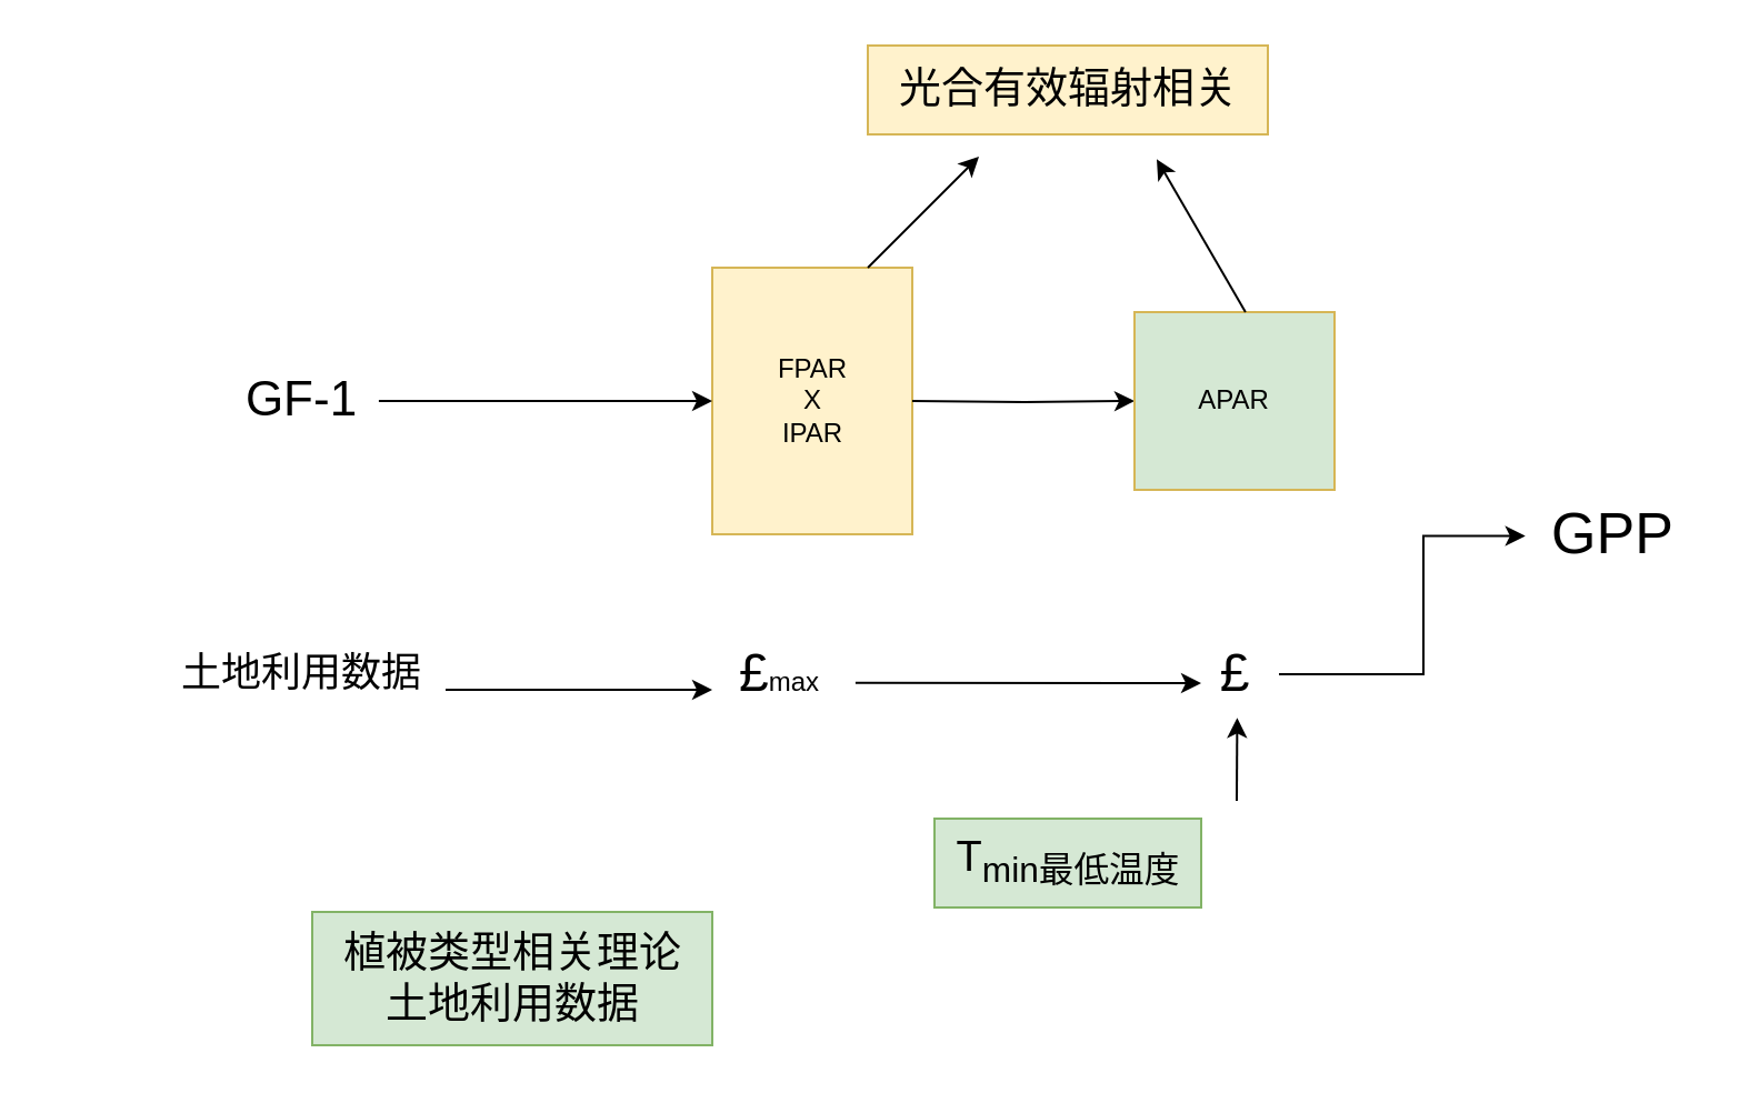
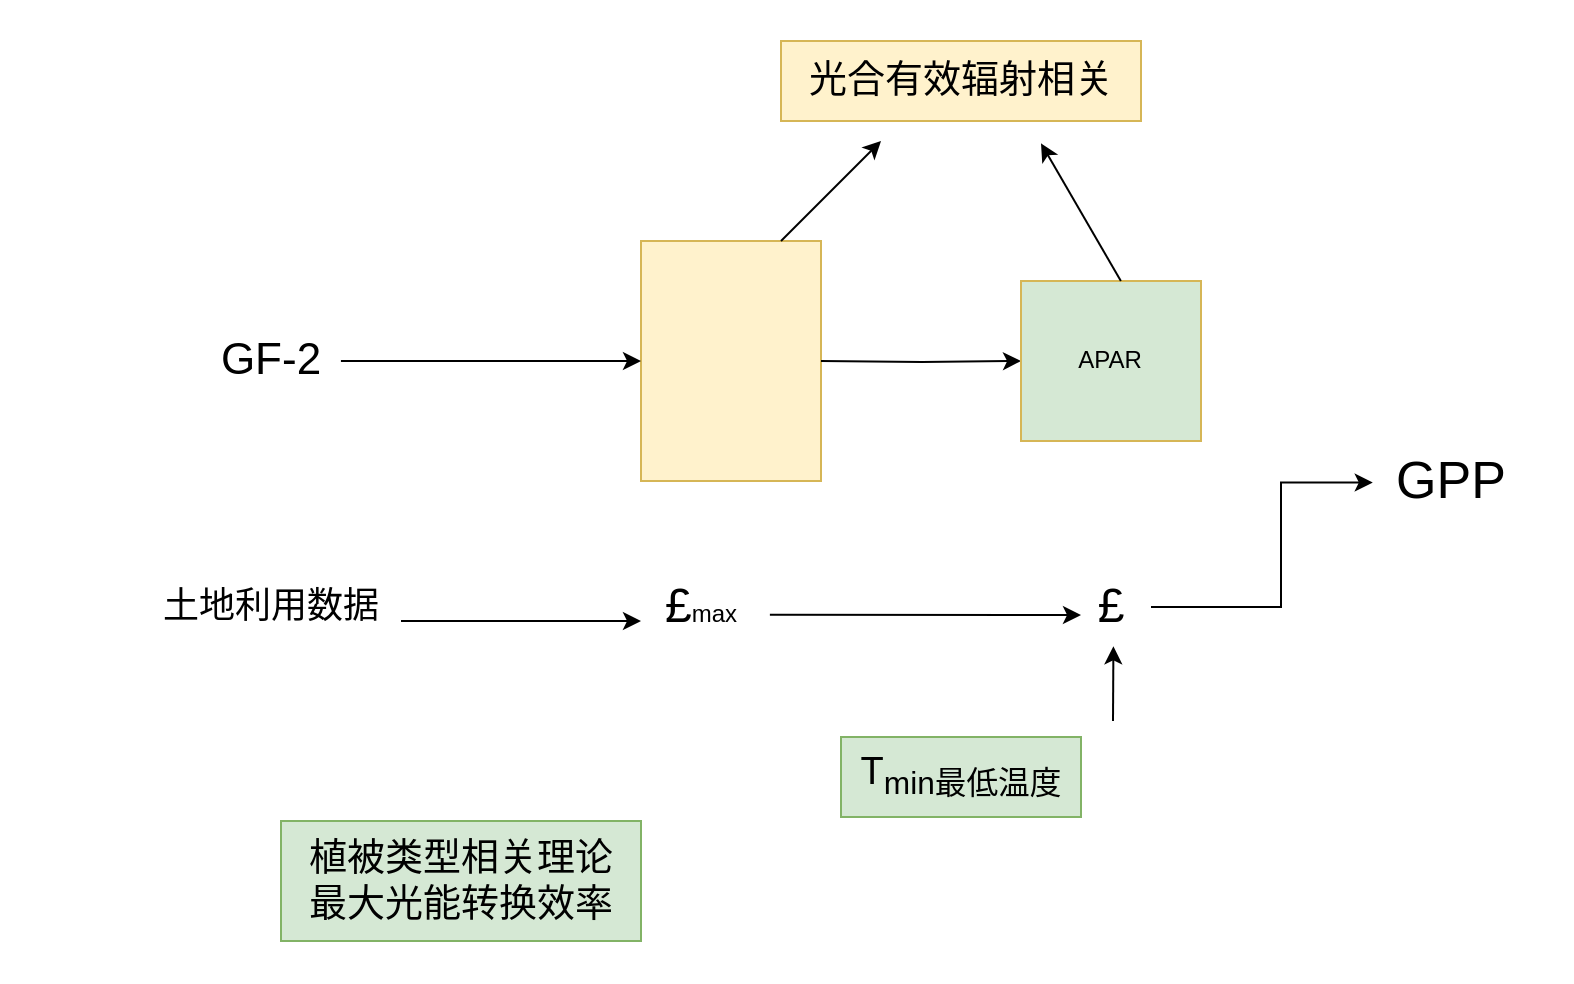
- <mxCell id="2" value="&lt;blockquote style=&quot;font-size: 22px;&quot;&gt;&lt;blockquote&gt;&lt;font style=&quot;font-size: 22px;&quot;&gt;GF-1&lt;/font&gt;&lt;/blockquote&gt;&lt;/blockquote&gt;" style="text;html=1;align=center;verticalAlign=middle;resizable=0;points=[];autosize=1;strokeColor=none;fillColor=none;" vertex="1" parent="1"><mxGeometry x="20" y="140" width="230" height="80" as="geometry" /></mxCell>
+ <mxCell id="2" value="&lt;blockquote style=&quot;font-size: 22px;&quot;&gt;&lt;blockquote&gt;&lt;font style=&quot;font-size: 22px;&quot;&gt;GF-2&lt;/font&gt;&lt;/blockquote&gt;&lt;/blockquote&gt;" style="text;html=1;align=center;verticalAlign=middle;resizable=0;points=[];autosize=1;strokeColor=none;fillColor=none;" vertex="1" parent="1"><mxGeometry x="20" y="140" width="230" height="80" as="geometry" /></mxCell>
- <mxCell id="5" value="&lt;div&gt;FPAR&lt;/div&gt;&lt;div&gt;X&lt;/div&gt;&lt;div&gt;IPAR&lt;br&gt;&lt;/div&gt;" style="text;html=1;align=center;verticalAlign=middle;resizable=0;points=[];autosize=1;strokeColor=none;fillColor=none;" vertex="1" parent="1"><mxGeometry x="340" y="150" width="50" height="60" as="geometry" /></mxCell>
- <mxCell id="14" value="&lt;div&gt;&lt;font style=&quot;font-size: 19px;&quot;&gt;植被类型相关理论&lt;/font&gt;&lt;/div&gt;&lt;div&gt;&lt;font style=&quot;font-size: 19px;&quot;&gt;土地利用数据&lt;/font&gt;&lt;/div&gt;" style="text;html=1;align=center;verticalAlign=middle;resizable=0;points=[];autosize=1;fillColor=#d5e8d4;strokeColor=#82b366;" vertex="1" parent="1"><mxGeometry x="140" y="410" width="180" height="60" as="geometry" /></mxCell>
+ <mxCell id="14" value="&lt;div&gt;&lt;font style=&quot;font-size: 19px;&quot;&gt;植被类型相关理论&lt;/font&gt;&lt;/div&gt;&lt;div&gt;&lt;font style=&quot;font-size: 19px;&quot;&gt;最大光能转换效率&lt;/font&gt;&lt;/div&gt;" style="text;html=1;align=center;verticalAlign=middle;resizable=0;points=[];autosize=1;fillColor=#d5e8d4;strokeColor=#82b366;" vertex="1" parent="1"><mxGeometry x="140" y="410" width="180" height="60" as="geometry" /></mxCell>
